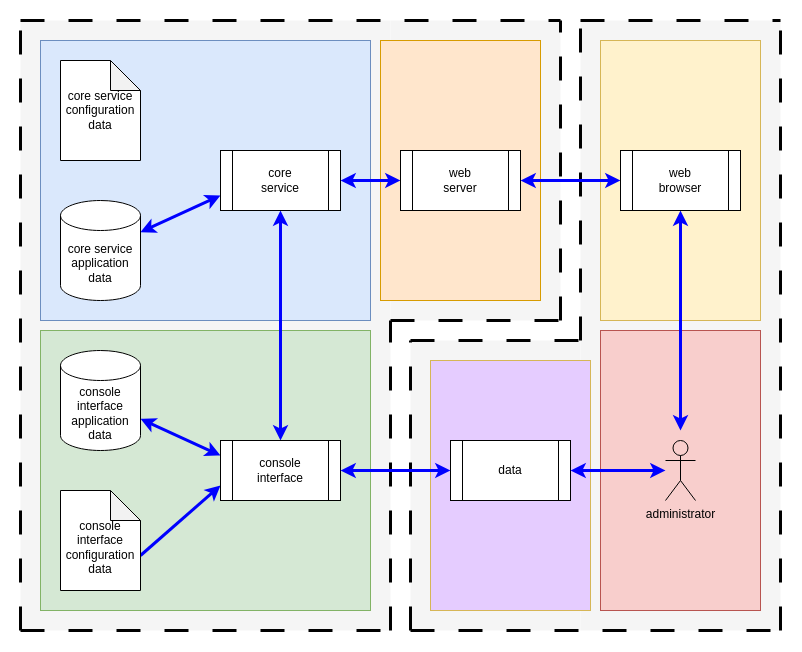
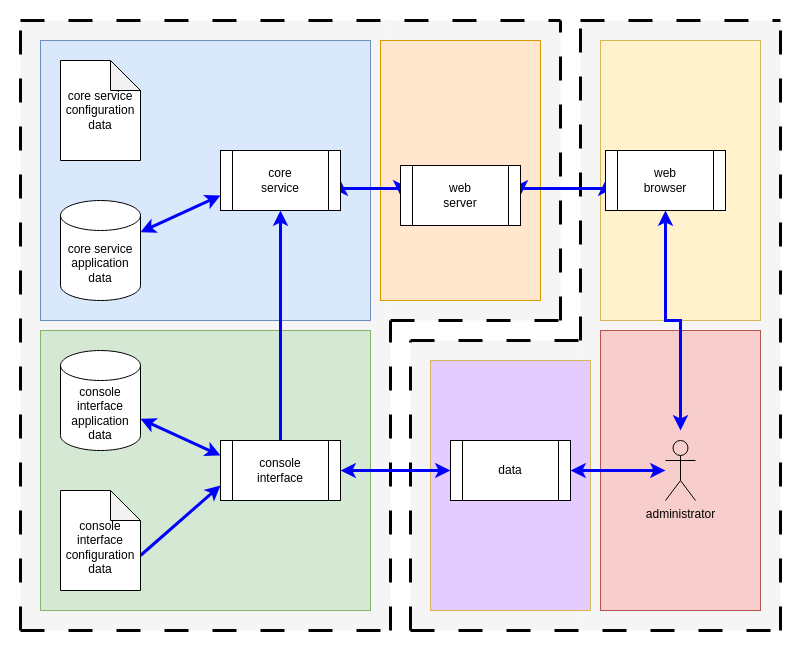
- <mxCell id="37" value="web&lt;br&gt;server" style="shape=process;whiteSpace=wrap;html=1;backgroundOutline=1;" parent="18" vertex="1"><mxGeometry x="400" y="150" width="120" height="60" as="geometry" /></mxCell>
+ <mxCell id="37" value="web&lt;br&gt;server" style="shape=process;whiteSpace=wrap;html=1;backgroundOutline=1;" parent="18" vertex="1"><mxGeometry x="400" y="165" width="120" height="60" as="geometry" /></mxCell>
- <mxCell id="38" value="web&lt;br&gt;browser" style="shape=process;whiteSpace=wrap;html=1;backgroundOutline=1;" parent="18" vertex="1"><mxGeometry x="620" y="150" width="120" height="60" as="geometry" /></mxCell>
+ <mxCell id="38" value="web&lt;br&gt;browser" style="shape=process;whiteSpace=wrap;html=1;backgroundOutline=1;" parent="18" vertex="1"><mxGeometry x="605" y="150" width="120" height="60" as="geometry" /></mxCell>
- <mxCell id="28" value="" style="rounded=0;elbow=vertical;html=1;labelBackgroundColor=#ffffff;startArrow=classic;startFill=1;startSize=6;endArrow=classic;endFill=1;endSize=6;jettySize=auto;orthogonalLoop=1;strokeWidth=3;fontSize=14;exitX=0.5;exitY=1;exitDx=0;exitDy=0;strokeColor=#0000FF;entryX=0.5;entryY=0;entryDx=0;entryDy=0;" parent="18" source="36" target="35" edge="1"><mxGeometry width="60" height="60" relative="1" as="geometry"><mxPoint x="1120" y="610" as="sourcePoint" /><mxPoint x="1450" y="500" as="targetPoint" /></mxGeometry></mxCell>
+ <mxCell id="28" value="" style="rounded=0;elbow=vertical;html=1;labelBackgroundColor=#ffffff;startArrow=classic;startFill=1;startSize=6;endArrow=none;endFill=1;endSize=6;jettySize=auto;orthogonalLoop=1;strokeWidth=3;fontSize=14;exitX=0.5;exitY=1;exitDx=0;exitDy=0;strokeColor=#0000FF;entryX=0.5;entryY=0;entryDx=0;entryDy=0;" parent="18" source="36" target="35" edge="1"><mxGeometry width="60" height="60" relative="1" as="geometry"><mxPoint x="1120" y="610" as="sourcePoint" /><mxPoint x="1450" y="500" as="targetPoint" /></mxGeometry></mxCell>
